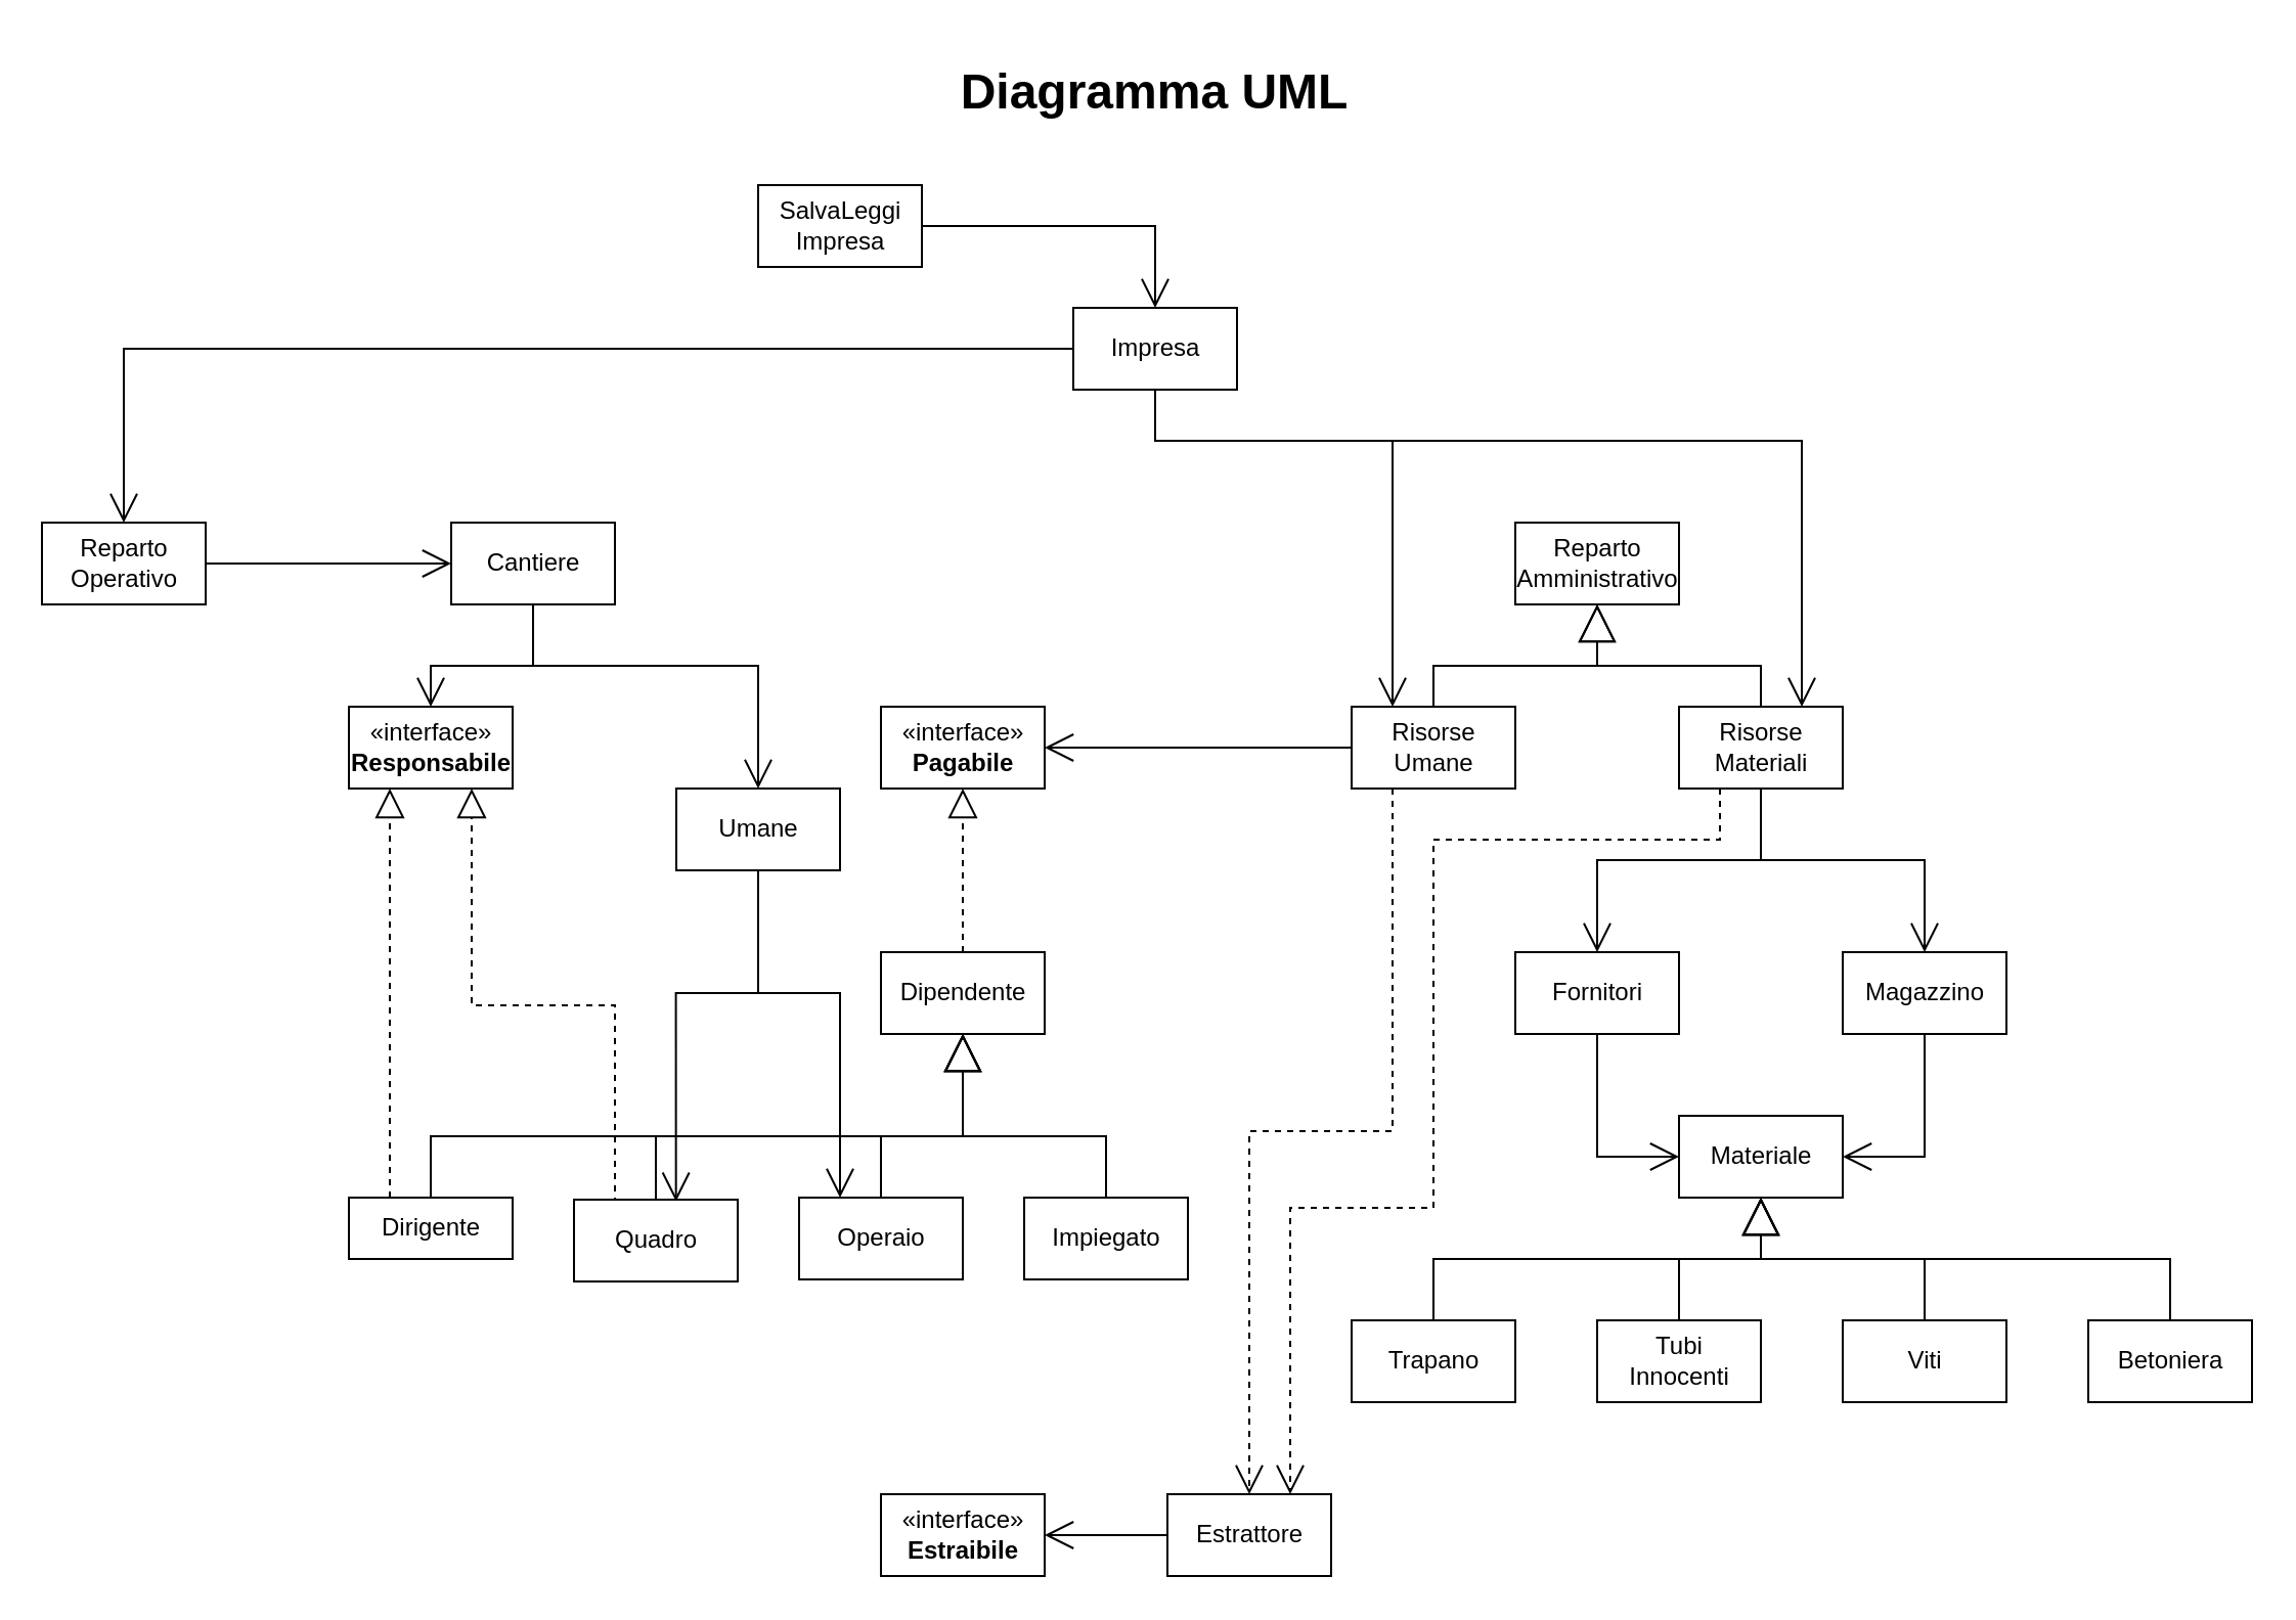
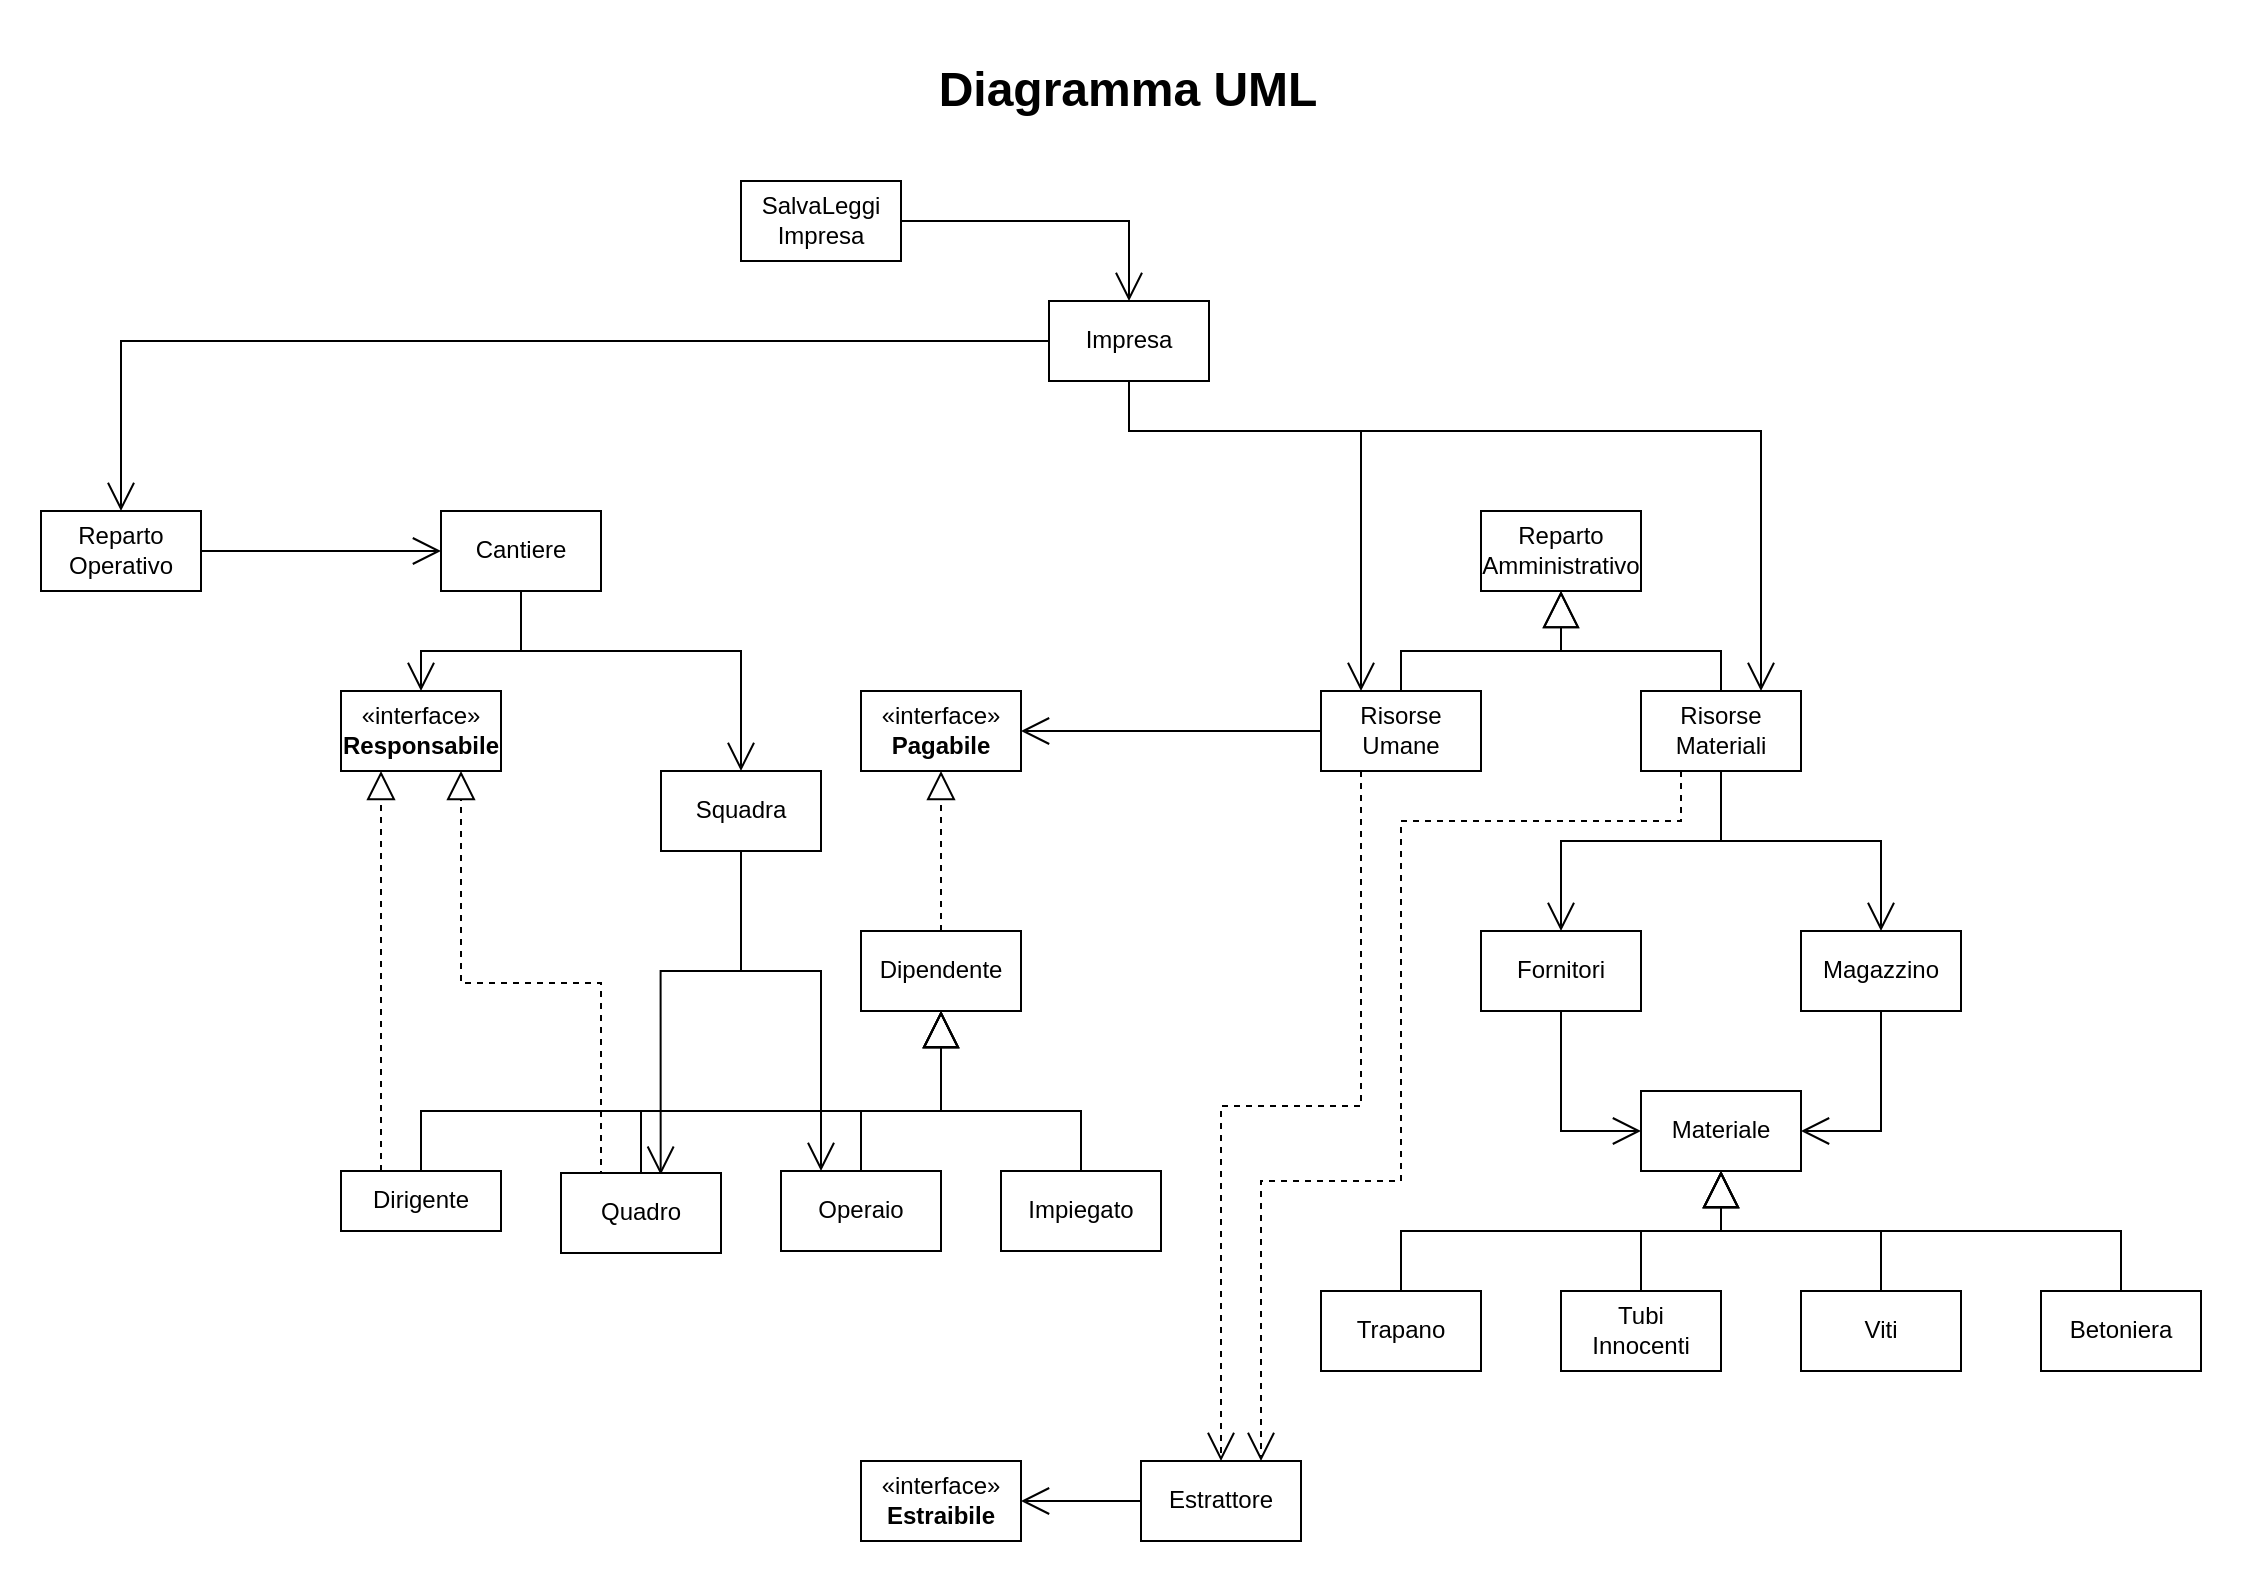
- <mxCell id="33" value="Umane" style="html=1;" parent="1" vertex="1"><mxGeometry x="330" y="385" width="80" height="40" as="geometry" /></mxCell>
+ <mxCell id="33" value="Squadra" style="html=1;" parent="1" vertex="1"><mxGeometry x="330" y="385" width="80" height="40" as="geometry" /></mxCell>
